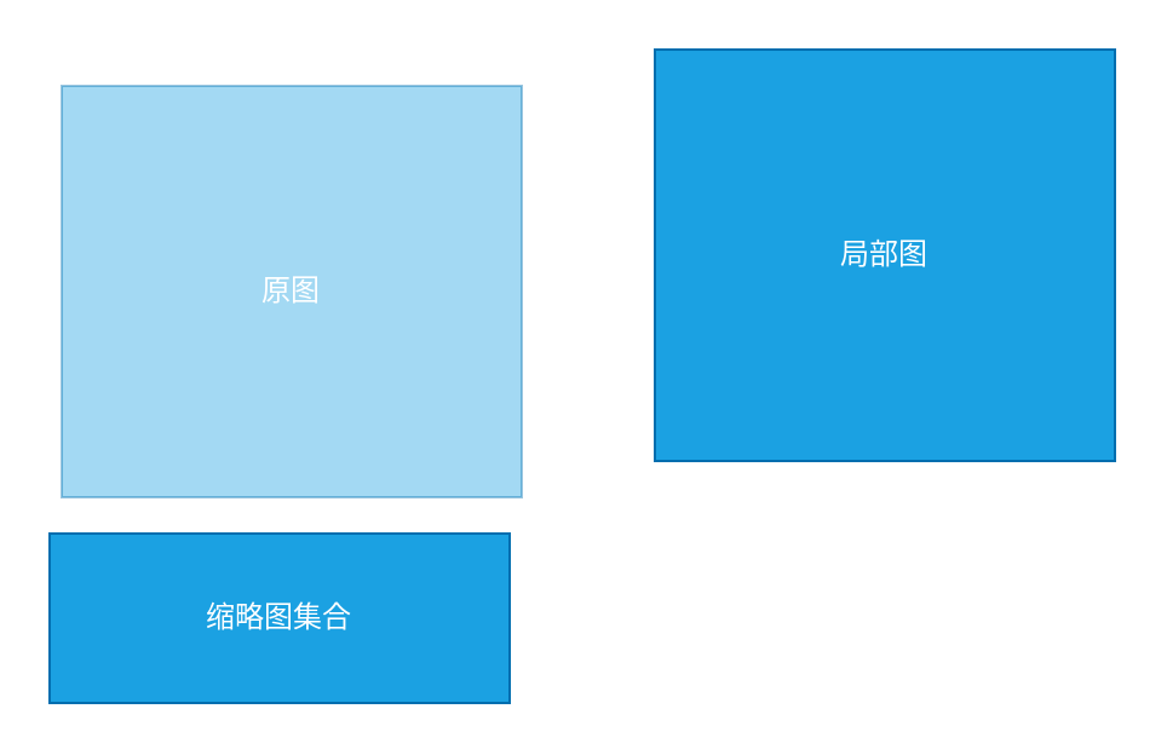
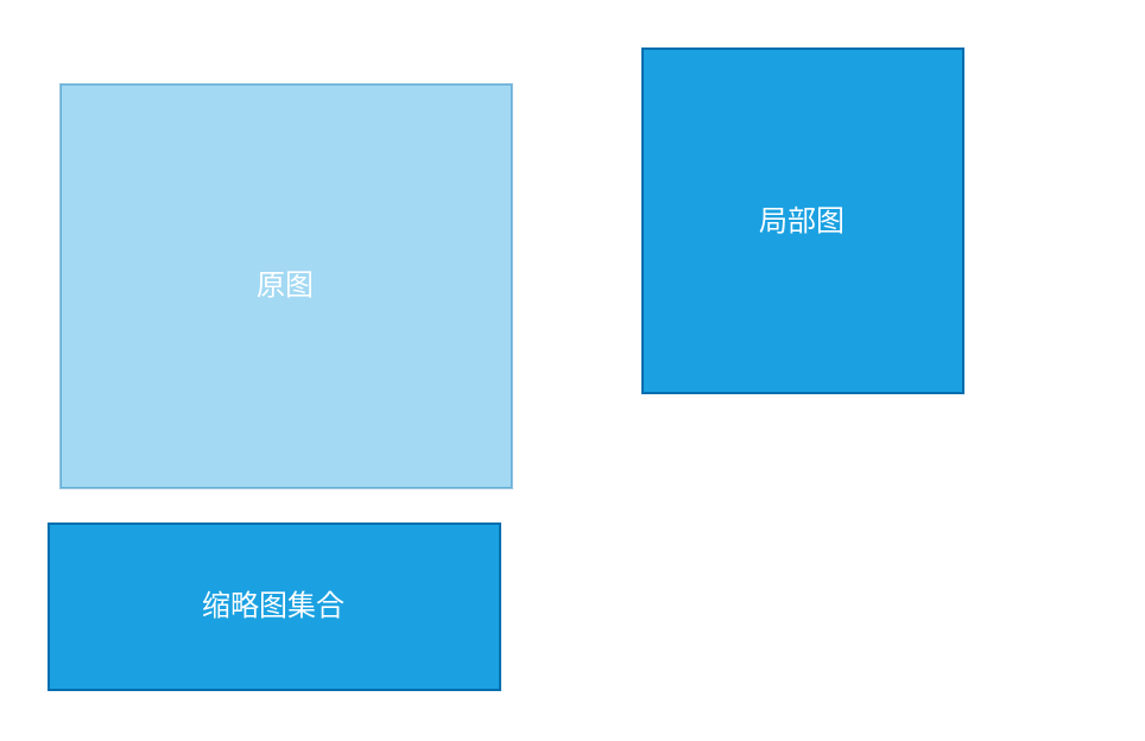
- <mxCell id="3" value="局部图" style="rounded=0;whiteSpace=wrap;html=1;fillColor=#1ba1e2;fontColor=#ffffff;strokeColor=#006EAF;" vertex="1" parent="1"><mxGeometry x="270" y="20" width="190" height="170" as="geometry" /></mxCell>
+ <mxCell id="3" value="局部图" style="rounded=0;whiteSpace=wrap;html=1;fillColor=#1ba1e2;fontColor=#ffffff;strokeColor=#006EAF;" vertex="1" parent="1"><mxGeometry x="270" y="20" width="135" height="145" as="geometry" /></mxCell>
